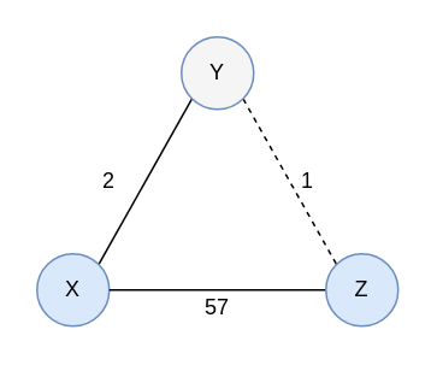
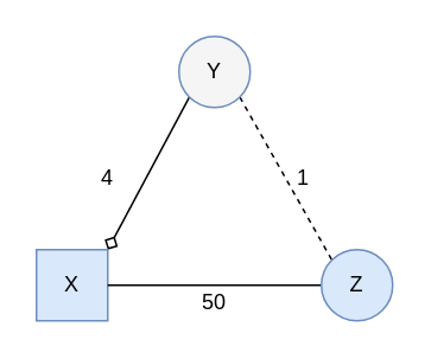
- <mxCell id="9" value="2" style="text;html=1;strokeColor=none;fillColor=none;align=center;verticalAlign=middle;whiteSpace=wrap;rounded=0;comic=0;" vertex="1" parent="1"><mxGeometry x="50" y="90" width="20" height="20" as="geometry" /></mxCell>
+ <mxCell id="9" value="4" style="text;html=1;strokeColor=none;fillColor=none;align=center;verticalAlign=middle;whiteSpace=wrap;rounded=0;comic=0;" vertex="1" parent="1"><mxGeometry x="50" y="90" width="20" height="20" as="geometry" /></mxCell>
- <mxCell id="2" style="rounded=0;orthogonalLoop=1;jettySize=auto;html=1;exitX=0;exitY=1;exitDx=0;exitDy=0;entryX=1;entryY=0;entryDx=0;entryDy=0;endArrow=none;endFill=0;" edge="1" parent="1" source="4" target="5"><mxGeometry relative="1" as="geometry" /></mxCell>
+ <mxCell id="2" style="rounded=0;orthogonalLoop=1;jettySize=auto;html=1;exitX=0;exitY=1;exitDx=0;exitDy=0;entryX=1;entryY=0;entryDx=0;entryDy=0;endArrow=diamond;endFill=0;" edge="1" parent="1" source="4" target="5"><mxGeometry relative="1" as="geometry" /></mxCell>
- <mxCell id="5" value="X" style="ellipse;whiteSpace=wrap;html=1;aspect=fixed;rounded=1;comic=0;fillColor=#dae8fc;strokeColor=#6c8ebf;" vertex="1" parent="1"><mxGeometry x="20" y="140" width="40" height="40" as="geometry" /></mxCell>
+ <mxCell id="5" value="X" style="whiteSpace=wrap;html=1;aspect=fixed;comic=0;fillColor=#dae8fc;strokeColor=#6c8ebf;rounded=0;" vertex="1" parent="1"><mxGeometry x="20" y="140" width="40" height="40" as="geometry" /></mxCell>
- <mxCell id="10" value="57" style="text;html=1;strokeColor=none;fillColor=none;align=center;verticalAlign=middle;whiteSpace=wrap;rounded=0;comic=0;" vertex="1" parent="1"><mxGeometry x="110" y="160" width="20" height="20" as="geometry" /></mxCell>
+ <mxCell id="10" value="50" style="text;html=1;strokeColor=none;fillColor=none;align=center;verticalAlign=middle;whiteSpace=wrap;rounded=0;comic=0;" vertex="1" parent="1"><mxGeometry x="110" y="160" width="20" height="20" as="geometry" /></mxCell>
